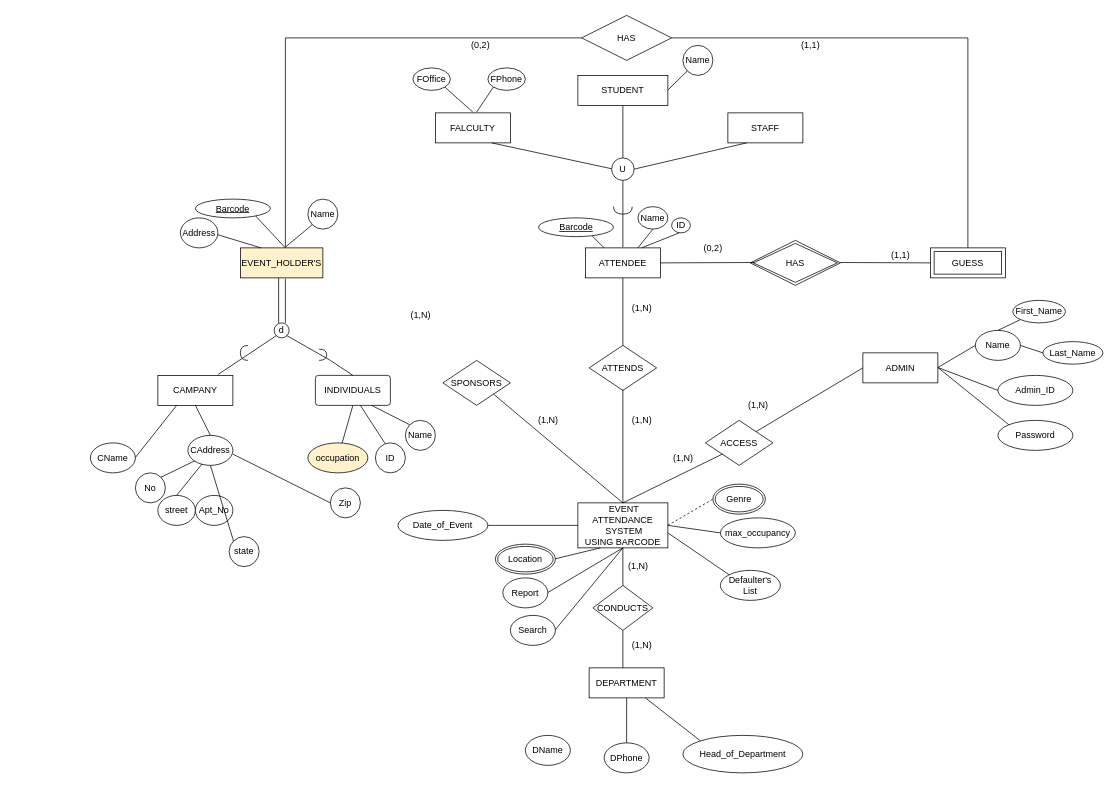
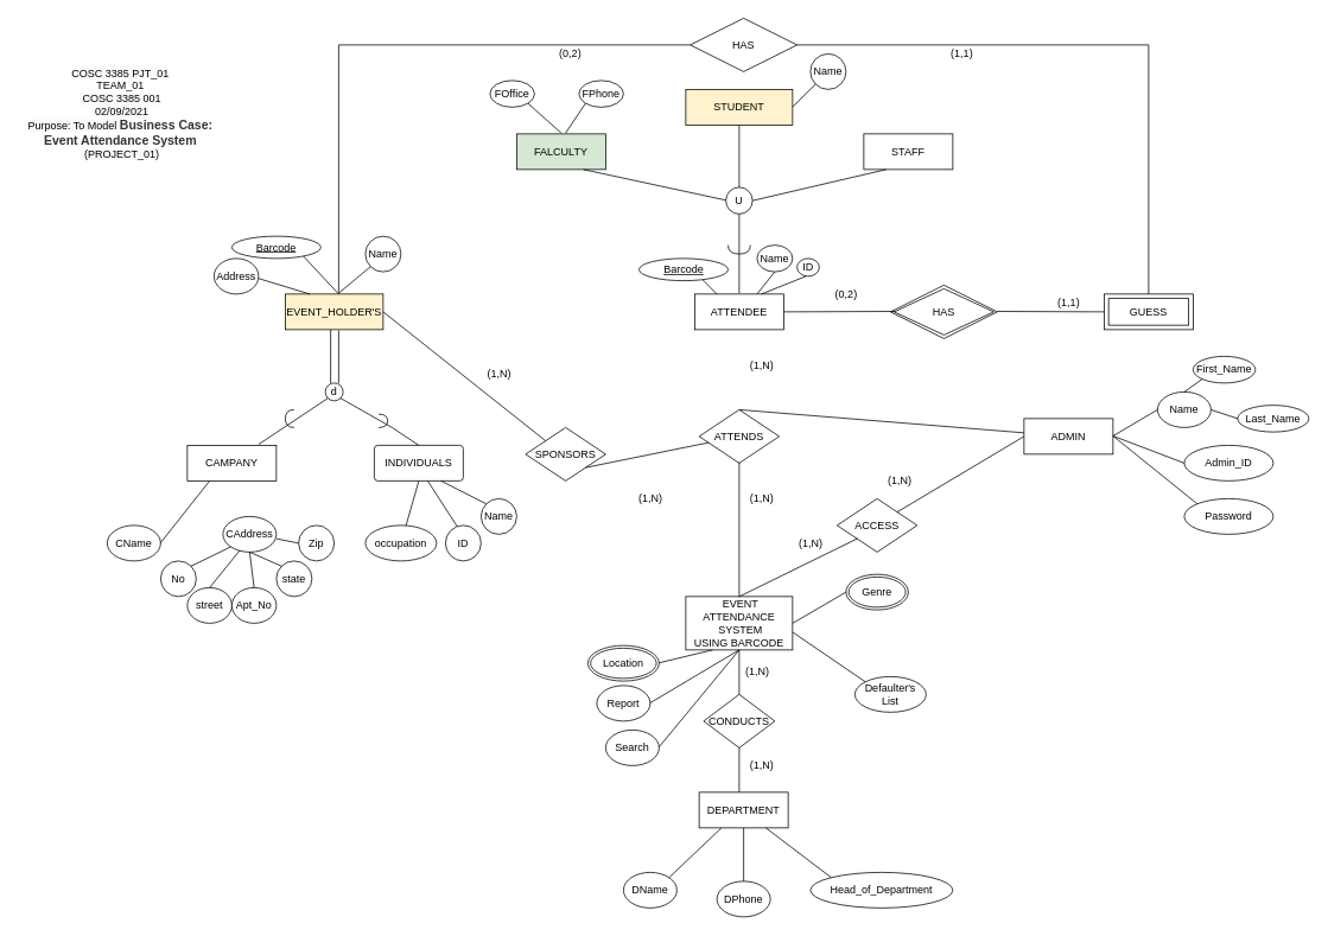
+ <mxCell id="121" value="&lt;br style=&quot;color: rgb(0 , 0 , 0) ; font-family: &amp;#34;helvetica&amp;#34; ; font-size: 12px ; font-style: normal ; font-weight: 400 ; letter-spacing: normal ; text-align: center ; text-indent: 0px ; text-transform: none ; word-spacing: 0px ; background-color: rgb(248 , 249 , 250)&quot;&gt;&lt;span style=&quot;color: rgb(0 , 0 , 0) ; font-family: &amp;#34;helvetica&amp;#34; ; font-size: 12px ; font-style: normal ; font-weight: 400 ; letter-spacing: normal ; text-align: center ; text-indent: 0px ; text-transform: none ; word-spacing: 0px ; background-color: rgb(248 , 249 , 250) ; display: inline ; float: none&quot;&gt;COSC 3385 PJT_01&lt;/span&gt;&lt;br style=&quot;color: rgb(0 , 0 , 0) ; font-family: &amp;#34;helvetica&amp;#34; ; font-size: 12px ; font-style: normal ; font-weight: 400 ; letter-spacing: normal ; text-align: center ; text-indent: 0px ; text-transform: none ; word-spacing: 0px ; background-color: rgb(248 , 249 , 250)&quot;&gt;&lt;font face=&quot;helvetica&quot;&gt;TEAM_01&lt;/font&gt;&lt;br style=&quot;color: rgb(0 , 0 , 0) ; font-family: &amp;#34;helvetica&amp;#34; ; font-size: 12px ; font-style: normal ; font-weight: 400 ; letter-spacing: normal ; text-align: center ; text-indent: 0px ; text-transform: none ; word-spacing: 0px ; background-color: rgb(248 , 249 , 250)&quot;&gt;&lt;span style=&quot;color: rgb(0 , 0 , 0) ; font-family: &amp;#34;helvetica&amp;#34; ; font-size: 12px ; font-style: normal ; font-weight: 400 ; letter-spacing: normal ; text-align: center ; text-indent: 0px ; text-transform: none ; word-spacing: 0px ; background-color: rgb(248 , 249 , 250) ; display: inline ; float: none&quot;&gt;&amp;nbsp;COSC 3385 001&lt;/span&gt;&lt;br style=&quot;color: rgb(0 , 0 , 0) ; font-family: &amp;#34;helvetica&amp;#34; ; font-size: 12px ; font-style: normal ; font-weight: 400 ; letter-spacing: normal ; text-align: center ; text-indent: 0px ; text-transform: none ; word-spacing: 0px ; background-color: rgb(248 , 249 , 250)&quot;&gt;&lt;span style=&quot;color: rgb(0 , 0 , 0) ; font-family: &amp;#34;helvetica&amp;#34; ; font-size: 12px ; font-style: normal ; font-weight: 400 ; letter-spacing: normal ; text-align: center ; text-indent: 0px ; text-transform: none ; word-spacing: 0px ; background-color: rgb(248 , 249 , 250) ; display: inline ; float: none&quot;&gt;&amp;nbsp;02/09/2021&lt;/span&gt;&lt;br style=&quot;color: rgb(0 , 0 , 0) ; font-family: &amp;#34;helvetica&amp;#34; ; font-size: 12px ; font-style: normal ; font-weight: 400 ; letter-spacing: normal ; text-align: center ; text-indent: 0px ; text-transform: none ; word-spacing: 0px ; background-color: rgb(248 , 249 , 250)&quot;&gt;&lt;span style=&quot;color: rgb(0 , 0 , 0) ; font-family: &amp;#34;helvetica&amp;#34; ; font-size: 12px ; font-style: normal ; font-weight: 400 ; letter-spacing: normal ; text-align: center ; text-indent: 0px ; text-transform: none ; word-spacing: 0px ; background-color: rgb(248 , 249 , 250) ; display: inline ; float: none&quot;&gt;Purpose: To Model&lt;span&gt;&amp;nbsp;&lt;/span&gt;&lt;/span&gt;&lt;strong style=&quot;font-style: normal ; letter-spacing: normal ; text-align: center ; text-indent: 0px ; text-transform: none ; word-spacing: 0px ; margin: 0px ; padding: 0px ; border: 0px ; font-stretch: inherit ; font-size: 14px ; line-height: inherit ; font-family: &amp;#34;aspira&amp;#34; , &amp;#34;helvetica&amp;#34; , &amp;#34;arial&amp;#34; , sans-serif ; vertical-align: baseline ; color: rgb(51 , 51 , 51) ; background-color: rgb(255 , 255 , 255)&quot;&gt;Business Case: Event Attendance System&lt;/strong&gt;&lt;br style=&quot;color: rgb(0 , 0 , 0) ; font-family: &amp;#34;helvetica&amp;#34; ; font-size: 12px ; font-style: normal ; font-weight: 400 ; letter-spacing: normal ; text-align: center ; text-indent: 0px ; text-transform: none ; word-spacing: 0px ; background-color: rgb(248 , 249 , 250)&quot;&gt;&lt;span style=&quot;color: rgb(0 , 0 , 0) ; font-family: &amp;#34;helvetica&amp;#34; ; font-size: 12px ; font-style: normal ; font-weight: 400 ; letter-spacing: normal ; text-align: center ; text-indent: 0px ; text-transform: none ; word-spacing: 0px ; background-color: rgb(248 , 249 , 250) ; display: inline ; float: none&quot;&gt;&amp;nbsp;(PROJECT_01)&lt;/span&gt;" style="whiteSpace=wrap;html=1;strokeColor=#FFFFFF;" parent="1" vertex="1"><mxGeometry x="20" y="60" width="230" height="120" as="geometry" /></mxCell>
- <mxCell id="20" value="STUDENT" style="rounded=0;whiteSpace=wrap;html=1;" parent="1" vertex="1"><mxGeometry x="770" y="100" width="120" height="40" as="geometry" /></mxCell>
+ <mxCell id="20" value="STUDENT" style="rounded=0;whiteSpace=wrap;html=1;fillColor=#fff2cc;" parent="1" vertex="1"><mxGeometry x="770" y="100" width="120" height="40" as="geometry" /></mxCell>
- <mxCell id="3" value="FALCULTY" style="whiteSpace=wrap;html=1;align=center;" parent="1" vertex="1"><mxGeometry x="580" y="150" width="100" height="40" as="geometry" /></mxCell>
+ <mxCell id="3" value="FALCULTY" style="whiteSpace=wrap;html=1;align=center;fillColor=#d5e8d4;" parent="1" vertex="1"><mxGeometry x="580" y="150" width="100" height="40" as="geometry" /></mxCell>
- <mxCell id="29" value="" style="endArrow=none;html=1;rounded=0;entryX=0.5;entryY=1;entryDx=0;entryDy=0;exitX=0.5;exitY=0;exitDx=0;exitDy=0;" parent="1" source="28" target="5" edge="1"><mxGeometry relative="1" as="geometry"><mxPoint x="815" y="469" as="sourcePoint" /><mxPoint x="975" y="469" as="targetPoint" /></mxGeometry></mxCell>
+ <mxCell id="29" value="" style="endArrow=none;html=1;rounded=0;exitX=0.5;exitY=0;exitDx=0;exitDy=0;" parent="1" source="28" target="11" edge="1"><mxGeometry relative="1" as="geometry"><mxPoint x="815" y="469" as="sourcePoint" /><mxPoint x="975" y="469" as="targetPoint" /></mxGeometry></mxCell>
- <mxCell id="109" value="First_Name" style="ellipse;whiteSpace=wrap;html=1;align=center;" parent="1" vertex="1"><mxGeometry x="1350" y="400" width="70" height="30" as="geometry" /></mxCell>
+ <mxCell id="109" value="First_Name" style="ellipse;whiteSpace=wrap;html=1;align=center;" parent="1" vertex="1"><mxGeometry x="1340" y="400" width="70" height="30" as="geometry" /></mxCell>
+ <mxCell id="33" value="" style="endArrow=none;html=1;rounded=0;exitX=0;exitY=0;exitDx=0;exitDy=0;entryX=1;entryY=0.5;entryDx=0;entryDy=0;" parent="1" source="31" target="4" edge="1"><mxGeometry relative="1" as="geometry"><mxPoint x="580" y="440" as="sourcePoint" /><mxPoint x="550" y="410" as="targetPoint" /><Array as="points" /></mxGeometry></mxCell>
- <mxCell id="54" value="" style="endArrow=none;html=1;rounded=0;entryX=0.5;entryY=1;entryDx=0;entryDy=0;exitX=0.5;exitY=0;exitDx=0;exitDy=0;" parent="1" source="46" target="6" edge="1"><mxGeometry relative="1" as="geometry"><mxPoint x="290" y="580" as="sourcePoint" /><mxPoint x="450" y="580" as="targetPoint" /></mxGeometry></mxCell>
- <mxCell id="32" value="" style="endArrow=none;html=1;rounded=0;exitX=1;exitY=1;exitDx=0;exitDy=0;entryX=0.5;entryY=0;entryDx=0;entryDy=0;" parent="1" source="31" target="9" edge="1"><mxGeometry relative="1" as="geometry"><mxPoint x="620" y="530" as="sourcePoint" /><mxPoint x="780" y="530" as="targetPoint" /></mxGeometry></mxCell>
+ <mxCell id="32" value="" style="endArrow=none;html=1;rounded=0;exitX=1;exitY=1;exitDx=0;exitDy=0;" parent="1" source="31" target="28" edge="1"><mxGeometry relative="1" as="geometry"><mxPoint x="620" y="530" as="sourcePoint" /><mxPoint x="780" y="530" as="targetPoint" /></mxGeometry></mxCell>
- <mxCell id="61" value="occupation" style="ellipse;whiteSpace=wrap;html=1;align=center;fillColor=#fff2cc;" parent="1" vertex="1"><mxGeometry x="410" y="590" width="80" height="40" as="geometry" /></mxCell>
+ <mxCell id="61" value="occupation" style="ellipse;whiteSpace=wrap;html=1;align=center;" parent="1" vertex="1"><mxGeometry x="410" y="590" width="80" height="40" as="geometry" /></mxCell>
+ <mxCell id="57" value="" style="endArrow=none;html=1;rounded=0;entryX=0.5;entryY=1;entryDx=0;entryDy=0;exitX=0.5;exitY=0;exitDx=0;exitDy=0;" parent="1" source="49" target="46" edge="1"><mxGeometry relative="1" as="geometry"><mxPoint x="310" y="675" as="sourcePoint" /><mxPoint x="470" y="675" as="targetPoint" /></mxGeometry></mxCell>
- <mxCell id="51" value="Zip" style="ellipse;whiteSpace=wrap;html=1;align=center;" parent="1" vertex="1"><mxGeometry x="440" y="650" width="40" height="40" as="geometry" /></mxCell>
+ <mxCell id="51" value="Zip" style="ellipse;whiteSpace=wrap;html=1;align=center;" parent="1" vertex="1"><mxGeometry x="335" y="590" width="40" height="40" as="geometry" /></mxCell>
- <mxCell id="87" value="" style="endArrow=none;html=1;rounded=0;entryX=0;entryY=0.5;entryDx=0;entryDy=0;exitX=1;exitY=0.5;exitDx=0;exitDy=0;dashed=1;" parent="1" source="9" target="80" edge="1"><mxGeometry relative="1" as="geometry"><mxPoint x="890" y="694" as="sourcePoint" /><mxPoint x="1050" y="709.5" as="targetPoint" /></mxGeometry></mxCell>
+ <mxCell id="87" value="" style="endArrow=none;html=1;rounded=0;entryX=0;entryY=0.5;entryDx=0;entryDy=0;exitX=1;exitY=0.5;exitDx=0;exitDy=0;" parent="1" source="9" target="80" edge="1"><mxGeometry relative="1" as="geometry"><mxPoint x="890" y="694" as="sourcePoint" /><mxPoint x="1050" y="709.5" as="targetPoint" /></mxGeometry></mxCell>
- <mxCell id="68" value="Date_of_Event" style="ellipse;whiteSpace=wrap;html=1;align=center;" parent="1" vertex="1"><mxGeometry x="530" y="680" width="120" height="40" as="geometry" /></mxCell>
- <mxCell id="69" value="" style="endArrow=none;html=1;rounded=0;entryX=0;entryY=0.5;entryDx=0;entryDy=0;exitX=1;exitY=0.5;exitDx=0;exitDy=0;" parent="1" source="68" target="9" edge="1"><mxGeometry relative="1" as="geometry"><mxPoint x="392.5" y="780" as="sourcePoint" /><mxPoint x="472.5" y="720" as="targetPoint" /></mxGeometry></mxCell>
- <mxCell id="88" value="" style="endArrow=none;html=1;rounded=0;entryX=0;entryY=0.5;entryDx=0;entryDy=0;exitX=1;exitY=0.5;exitDx=0;exitDy=0;" parent="1" source="9" target="79" edge="1"><mxGeometry relative="1" as="geometry"><mxPoint x="890" y="710" as="sourcePoint" /><mxPoint x="1050" y="709.5" as="targetPoint" /></mxGeometry></mxCell>
- <mxCell id="79" value="max_occupancy" style="ellipse;whiteSpace=wrap;html=1;align=center;" parent="1" vertex="1"><mxGeometry x="960" y="690" width="100" height="40" as="geometry" /></mxCell>
- <mxCell id="50" value="state" style="ellipse;whiteSpace=wrap;html=1;align=center;" parent="1" vertex="1"><mxGeometry x="305" y="715" width="40" height="40" as="geometry" /></mxCell>
+ <mxCell id="50" value="state" style="ellipse;whiteSpace=wrap;html=1;align=center;" parent="1" vertex="1"><mxGeometry x="310" y="630" width="40" height="40" as="geometry" /></mxCell>
+ <mxCell id="90" value="" style="endArrow=none;html=1;rounded=0;entryX=0.25;entryY=1;entryDx=0;entryDy=0;exitX=1;exitY=0;exitDx=0;exitDy=0;" parent="1" source="75" target="10" edge="1"><mxGeometry relative="1" as="geometry"><mxPoint x="740" y="980" as="sourcePoint" /><mxPoint x="900" y="979" as="targetPoint" /></mxGeometry></mxCell>
- <mxCell id="77" value="Head_of_Department&lt;br&gt;" style="ellipse;whiteSpace=wrap;html=1;align=center;" parent="1" vertex="1"><mxGeometry x="910" y="980" width="160" height="50" as="geometry" /></mxCell>
+ <mxCell id="77" value="Head_of_Department&lt;br&gt;" style="ellipse;whiteSpace=wrap;html=1;align=center;" parent="1" vertex="1"><mxGeometry x="910" y="980" width="160" height="40" as="geometry" /></mxCell>
